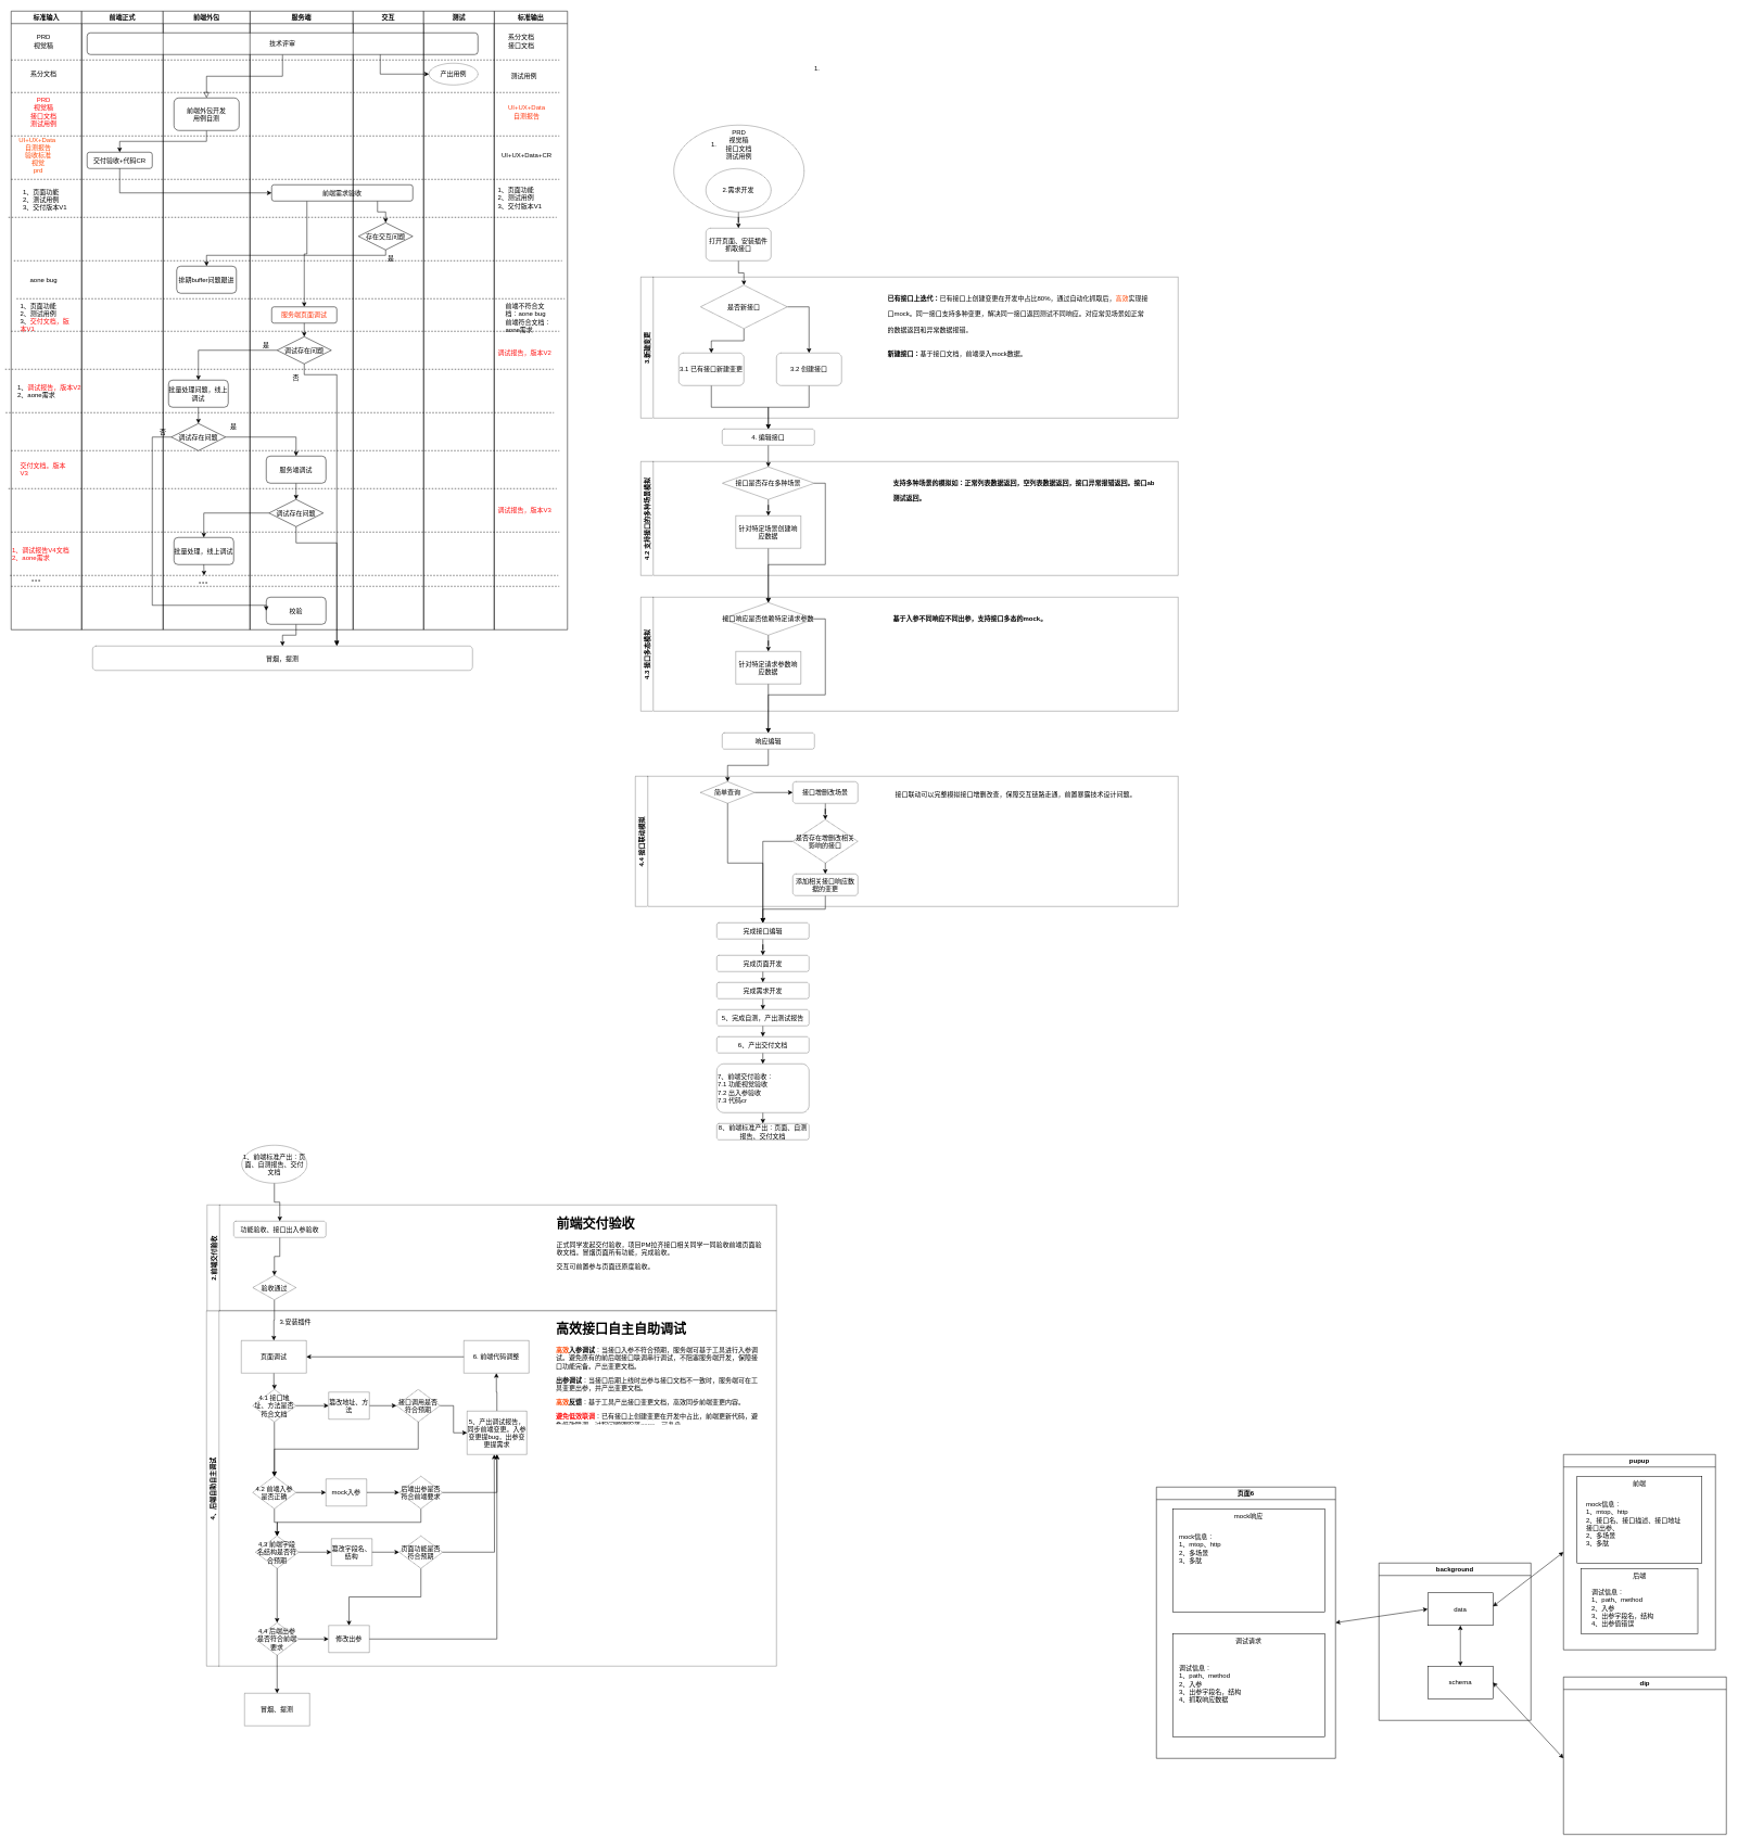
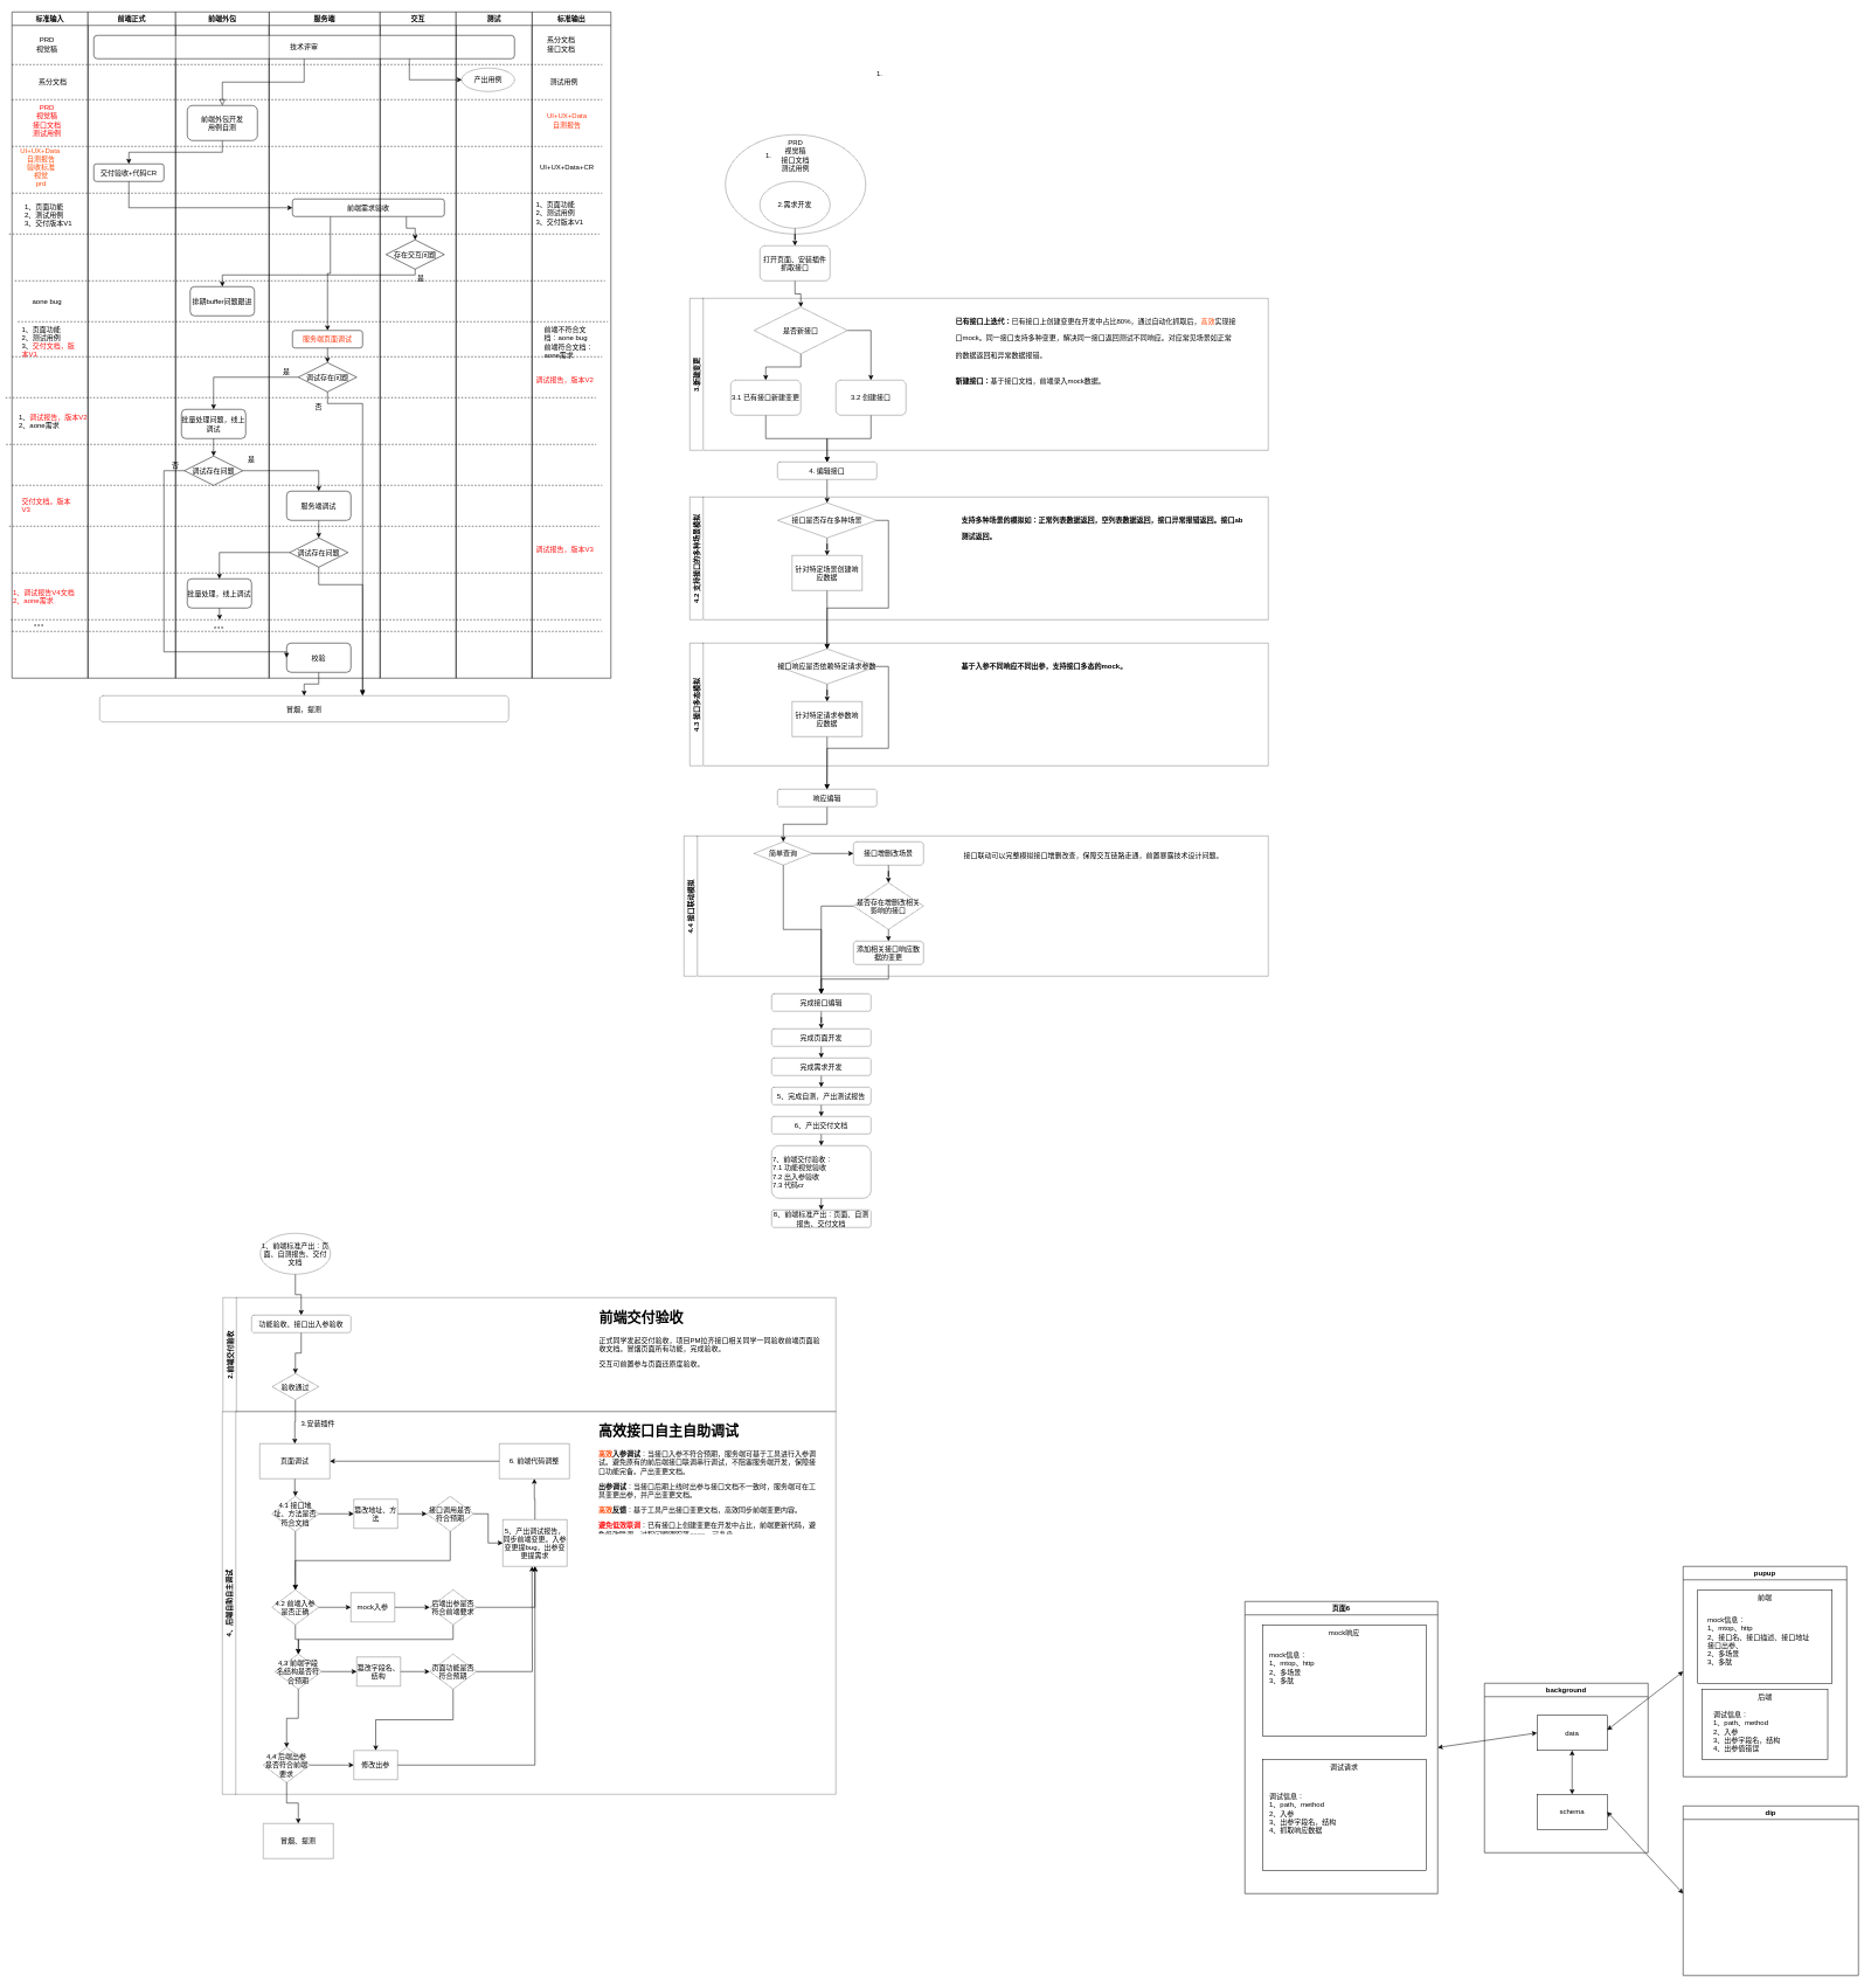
- <mxCell id="11" value="系分文档" style="text;html=1;strokeColor=none;fillColor=none;align=center;verticalAlign=middle;whiteSpace=wrap;rounded=0;dashed=1;dashPattern=1 1;" parent="7" vertex="1"><mxGeometry x="30" y="100" width="60" height="30" as="geometry" /></mxCell>
+ <mxCell id="11" value="系分文档" style="text;html=1;strokeColor=none;fillColor=none;align=center;verticalAlign=middle;whiteSpace=wrap;rounded=0;dashed=1;dashPattern=1 1;" parent="7" vertex="1"><mxGeometry x="40" y="105" width="60" height="30" as="geometry" /></mxCell>
- <mxCell id="142" value="4.4 后端出参是否符合前端要求" style="rhombus;whiteSpace=wrap;html=1;dashed=1;dashPattern=1 1;fontColor=#000000;" parent="135" vertex="1"><mxGeometry x="90" y="575" width="80" height="60" as="geometry" /></mxCell>
+ <mxCell id="142" value="4.4 后端出参是否符合前端要求" style="rhombus;whiteSpace=wrap;html=1;dashed=1;dashPattern=1 1;fontColor=#000000;" parent="135" vertex="1"><mxGeometry x="70" y="575" width="80" height="60" as="geometry" /></mxCell>
